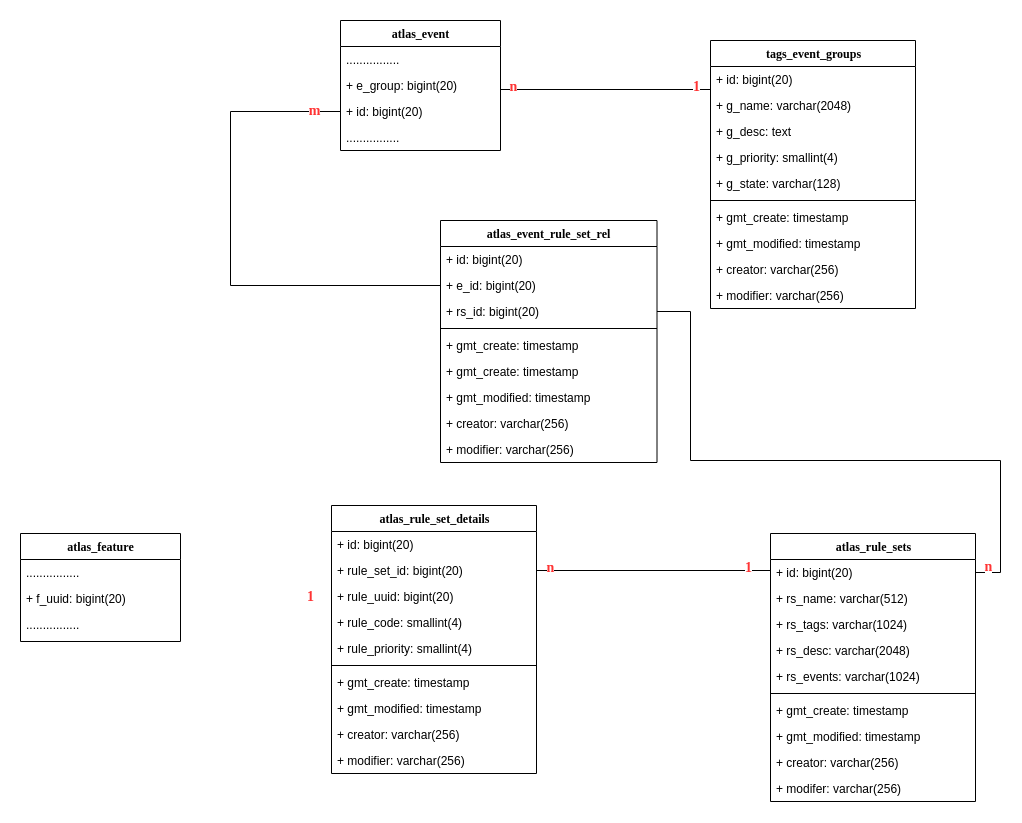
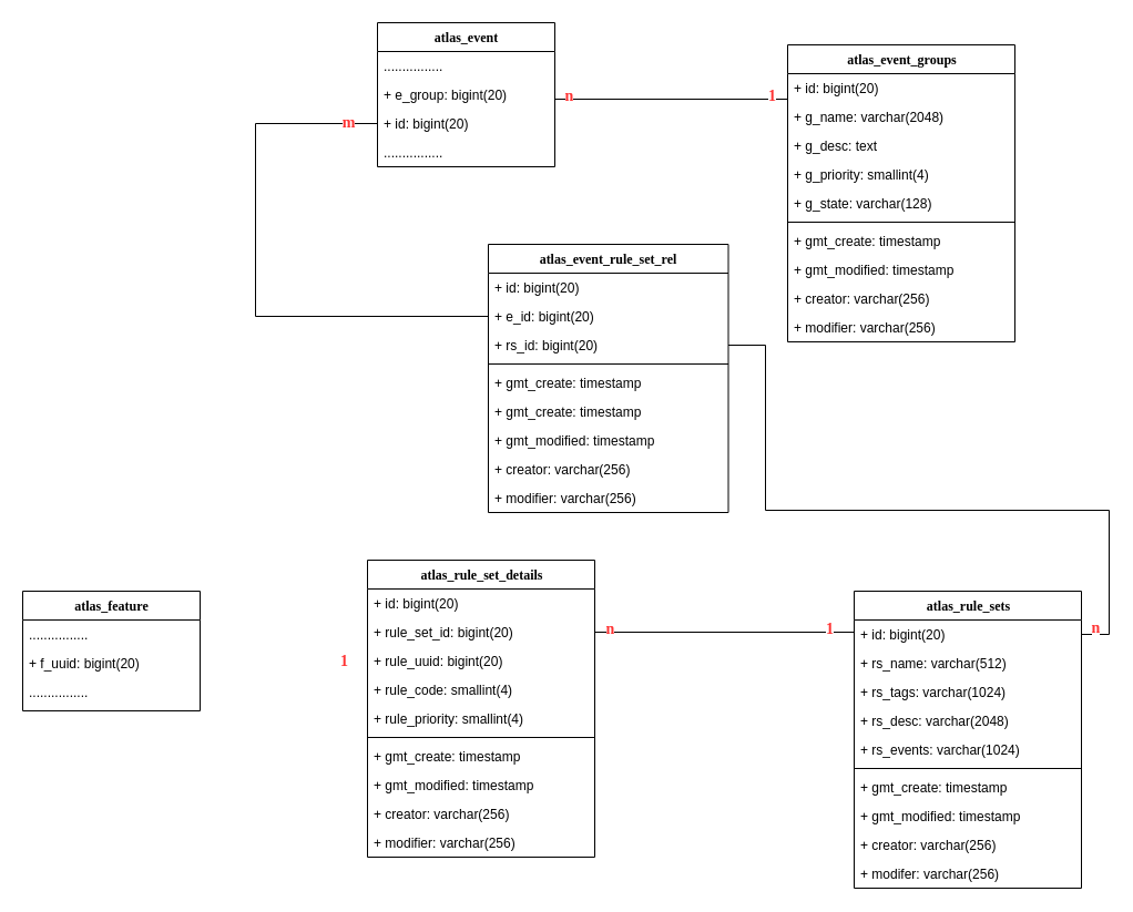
- <mxCell id="9" value="tags_event_groups" style="swimlane;html=1;fontStyle=1;align=center;verticalAlign=top;childLayout=stackLayout;horizontal=1;startSize=26;horizontalStack=0;resizeParent=1;resizeLast=0;collapsible=1;marginBottom=0;swimlaneFillColor=#ffffff;rounded=0;shadow=0;comic=0;labelBackgroundColor=none;strokeWidth=1;fillColor=none;fontFamily=Verdana;fontSize=12" vertex="1" parent="1"><mxGeometry x="710" y="40" width="205" height="268" as="geometry" /></mxCell>
+ <mxCell id="9" value="atlas_event_groups" style="swimlane;html=1;fontStyle=1;align=center;verticalAlign=top;childLayout=stackLayout;horizontal=1;startSize=26;horizontalStack=0;resizeParent=1;resizeLast=0;collapsible=1;marginBottom=0;swimlaneFillColor=#ffffff;rounded=0;shadow=0;comic=0;labelBackgroundColor=none;strokeWidth=1;fillColor=none;fontFamily=Verdana;fontSize=12" vertex="1" parent="1"><mxGeometry x="710" y="40" width="205" height="268" as="geometry" /></mxCell>
